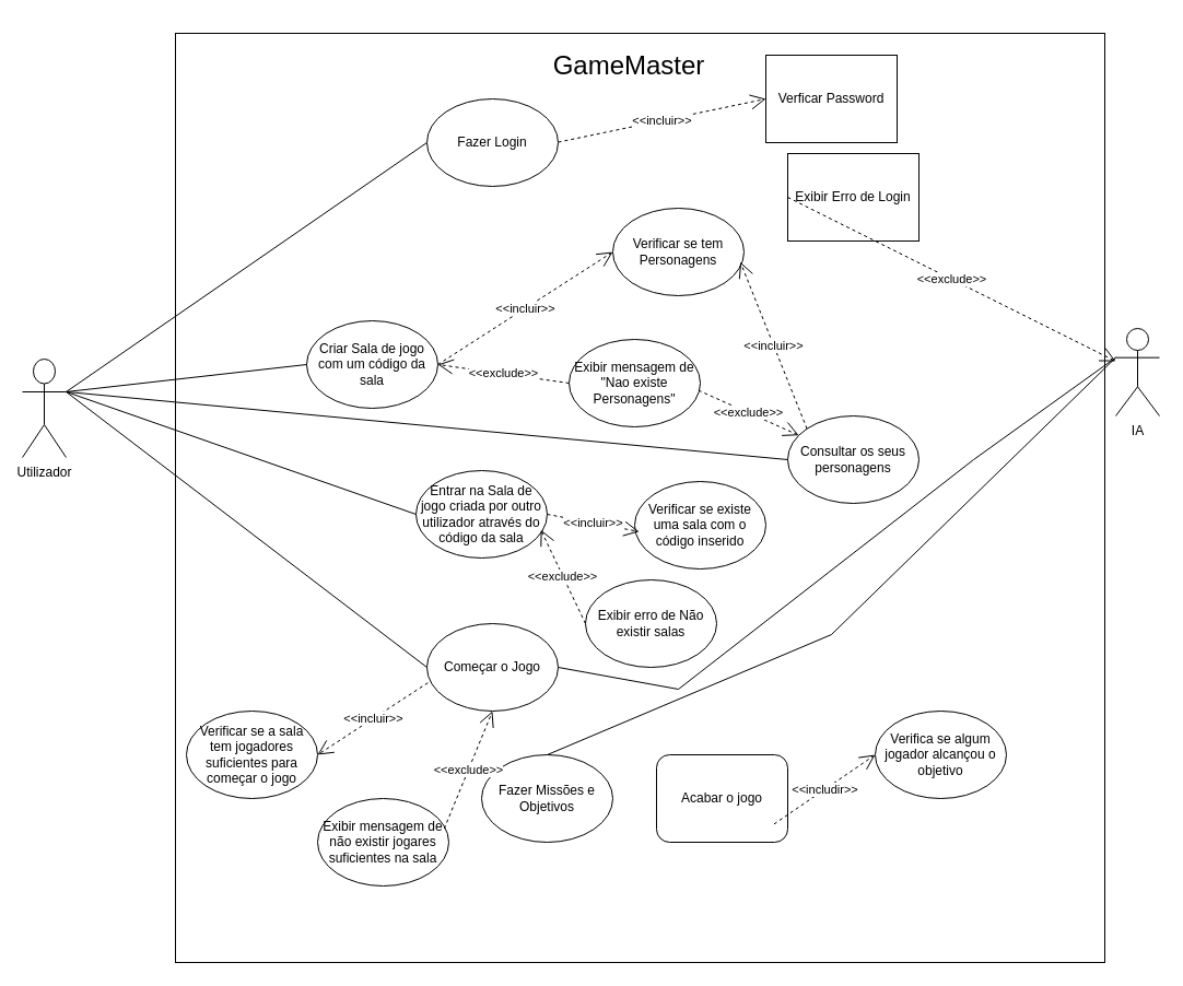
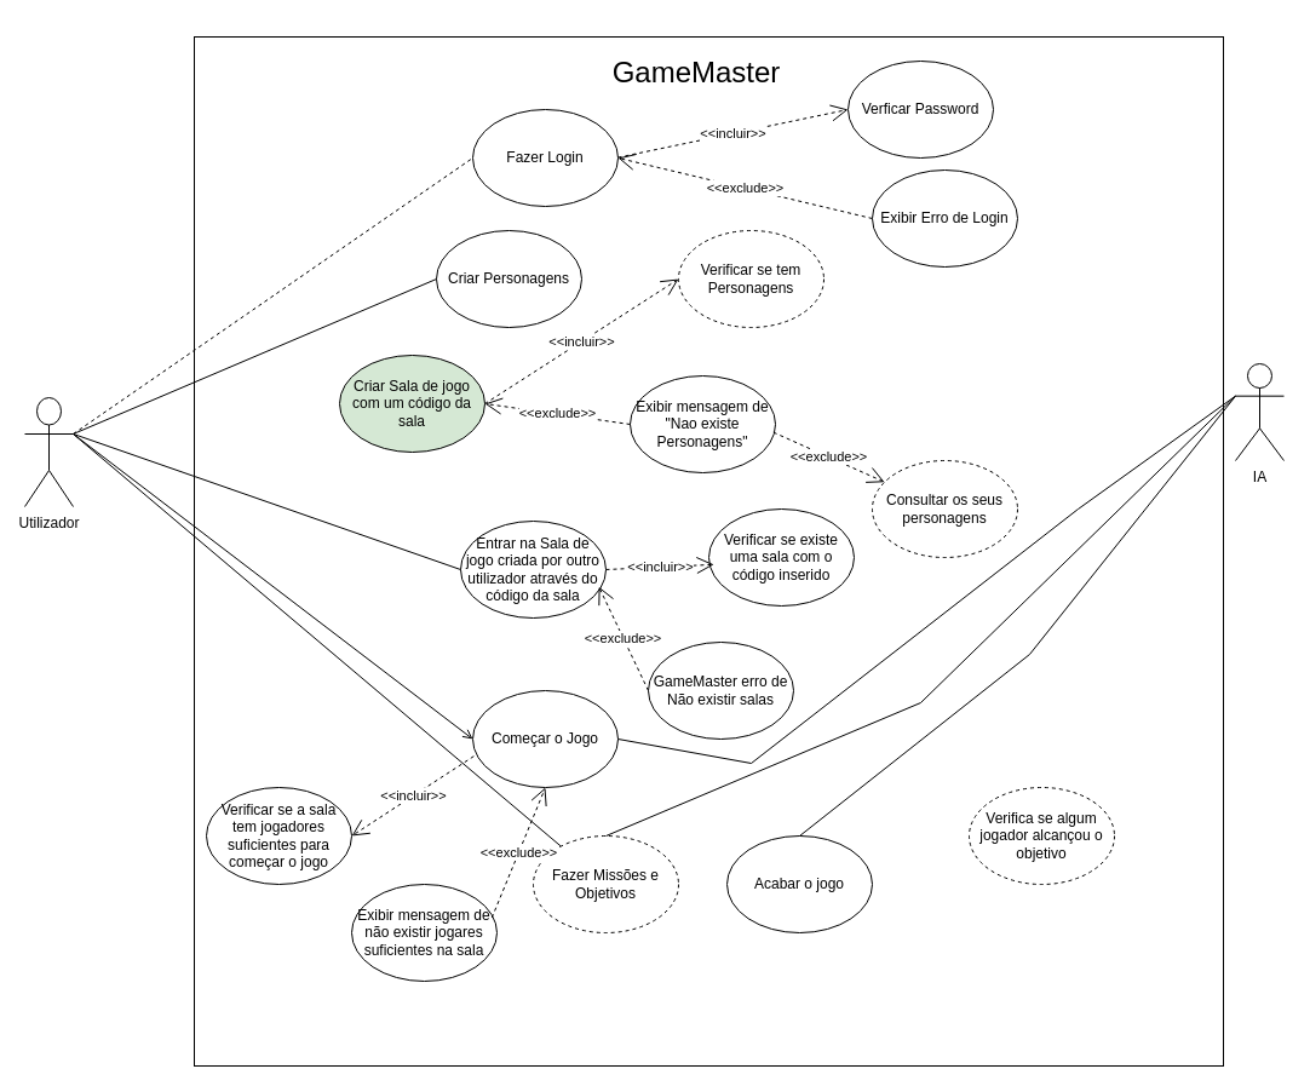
- <mxCell id="20" value="Verficar Password" style="whiteSpace=wrap;html=1;rounded=0;" vertex="1" parent="1"><mxGeometry x="700" y="50" width="120" height="80" as="geometry" /></mxCell>
+ <mxCell id="20" value="Verficar Password" style="ellipse;whiteSpace=wrap;html=1;" vertex="1" parent="1"><mxGeometry x="700" y="50" width="120" height="80" as="geometry" /></mxCell>
- <mxCell id="21" value="Exibir Erro de Login" style="whiteSpace=wrap;html=1;rounded=0;" vertex="1" parent="1"><mxGeometry x="720" y="140" width="120" height="80" as="geometry" /></mxCell>
+ <mxCell id="21" value="Exibir Erro de Login" style="ellipse;whiteSpace=wrap;html=1;" vertex="1" parent="1"><mxGeometry x="720" y="140" width="120" height="80" as="geometry" /></mxCell>
+ <mxCell id="6" value="Criar Personagens" style="ellipse;whiteSpace=wrap;html=1;" vertex="1" parent="1"><mxGeometry x="360" y="190" width="120" height="80" as="geometry" /></mxCell>
- <mxCell id="22" value="Verificar se tem Personagens" style="ellipse;whiteSpace=wrap;html=1;" vertex="1" parent="1"><mxGeometry x="560" y="190" width="120" height="80" as="geometry" /></mxCell>
+ <mxCell id="22" value="Verificar se tem Personagens" style="ellipse;whiteSpace=wrap;html=1;dashed=1;" vertex="1" parent="1"><mxGeometry x="560" y="190" width="120" height="80" as="geometry" /></mxCell>
- <mxCell id="11" value="" style="endArrow=none;html=1;rounded=0;entryX=0;entryY=0.5;entryDx=0;entryDy=0;exitX=1;exitY=0.333;exitDx=0;exitDy=0;exitPerimeter=0;" edge="1" parent="1" source="3" target="5"><mxGeometry width="50" height="50" relative="1" as="geometry"><mxPoint x="120" y="160" as="sourcePoint" /><mxPoint x="170" y="110" as="targetPoint" /></mxGeometry></mxCell>
+ <mxCell id="11" value="" style="endArrow=none;html=1;rounded=0;entryX=0;entryY=0.5;entryDx=0;entryDy=0;exitX=1;exitY=0.333;exitDx=0;exitDy=0;exitPerimeter=0;dashed=1;" edge="1" parent="1" source="3" target="5"><mxGeometry width="50" height="50" relative="1" as="geometry"><mxPoint x="120" y="160" as="sourcePoint" /><mxPoint x="170" y="110" as="targetPoint" /></mxGeometry></mxCell>
- <mxCell id="29" value="&amp;lt;&amp;lt;exclude&amp;gt;&amp;gt;" style="endArrow=open;endSize=12;dashed=1;html=1;rounded=0;exitX=0;exitY=0.5;exitDx=0;exitDy=0;" edge="1" parent="1" source="21" target="4"><mxGeometry width="160" relative="1" as="geometry"><mxPoint x="500" y="380" as="sourcePoint" /><mxPoint x="660" y="380" as="targetPoint" /></mxGeometry></mxCell>
+ <mxCell id="29" value="&amp;lt;&amp;lt;exclude&amp;gt;&amp;gt;" style="endArrow=open;endSize=12;dashed=1;html=1;rounded=0;entryX=1;entryY=0.5;entryDx=0;entryDy=0;exitX=0;exitY=0.5;exitDx=0;exitDy=0;" edge="1" parent="1" source="21" target="5"><mxGeometry width="160" relative="1" as="geometry"><mxPoint x="500" y="380" as="sourcePoint" /><mxPoint x="660" y="380" as="targetPoint" /></mxGeometry></mxCell>
+ <mxCell id="12" value="" style="endArrow=none;html=1;rounded=0;entryX=0;entryY=0.5;entryDx=0;entryDy=0;exitX=1;exitY=0.333;exitDx=0;exitDy=0;exitPerimeter=0;" edge="1" parent="1" source="3" target="6"><mxGeometry width="50" height="50" relative="1" as="geometry"><mxPoint x="120" y="160" as="sourcePoint" /><mxPoint x="390" y="230" as="targetPoint" /></mxGeometry></mxCell>
- <mxCell id="39" value="&amp;lt;&amp;lt;incluir&amp;gt;&amp;gt;" style="endArrow=open;endSize=12;dashed=1;html=1;rounded=0;exitX=0;exitY=0;exitDx=0;exitDy=0;entryX=0.972;entryY=0.615;entryDx=0;entryDy=0;entryPerimeter=0;" edge="1" parent="1" source="14" target="22"><mxGeometry width="160" relative="1" as="geometry"><mxPoint x="400" y="340" as="sourcePoint" /><mxPoint x="560" y="340" as="targetPoint" /></mxGeometry></mxCell>
- <mxCell id="7" value="Criar Sala de jogo com um código da sala" style="ellipse;whiteSpace=wrap;html=1;" vertex="1" parent="1"><mxGeometry x="280" y="293" width="120" height="80" as="geometry" /></mxCell>
+ <mxCell id="7" value="Criar Sala de jogo com um código da sala" style="ellipse;whiteSpace=wrap;html=1;fillColor=#d5e8d4;" vertex="1" parent="1"><mxGeometry x="280" y="293" width="120" height="80" as="geometry" /></mxCell>
- <mxCell id="13" value="" style="endArrow=none;html=1;rounded=0;entryX=0;entryY=0.5;entryDx=0;entryDy=0;exitX=1;exitY=0.333;exitDx=0;exitDy=0;exitPerimeter=0;" edge="1" parent="1" source="3" target="7"><mxGeometry width="50" height="50" relative="1" as="geometry"><mxPoint x="120" y="235" as="sourcePoint" /><mxPoint x="390" y="305" as="targetPoint" /></mxGeometry></mxCell>
- <mxCell id="15" value="" style="endArrow=none;html=1;rounded=0;entryX=0;entryY=0.5;entryDx=0;entryDy=0;exitX=1;exitY=0.333;exitDx=0;exitDy=0;exitPerimeter=0;" edge="1" parent="1" source="3" target="14"><mxGeometry width="50" height="50" relative="1" as="geometry"><mxPoint x="120" y="230" as="sourcePoint" /><mxPoint x="390" y="423" as="targetPoint" /></mxGeometry></mxCell>
+ <mxCell id="15" value="" style="endArrow=none;html=1;rounded=0;exitX=1;exitY=0.333;exitDx=0;exitDy=0;exitPerimeter=0;" edge="1" parent="1" source="3" target="18"><mxGeometry width="50" height="50" relative="1" as="geometry"><mxPoint x="120" y="230" as="sourcePoint" /><mxPoint x="390" y="423" as="targetPoint" /></mxGeometry></mxCell>
- <mxCell id="14" value="Consultar os seus personagens" style="ellipse;whiteSpace=wrap;html=1;" vertex="1" parent="1"><mxGeometry x="720" y="380" width="120" height="80" as="geometry" /></mxCell>
+ <mxCell id="14" value="Consultar os seus personagens" style="ellipse;whiteSpace=wrap;html=1;dashed=1;" vertex="1" parent="1"><mxGeometry x="720" y="380" width="120" height="80" as="geometry" /></mxCell>
- <mxCell id="24" value="Verificar se existe uma sala com o código inserido" style="ellipse;whiteSpace=wrap;html=1;" vertex="1" parent="1"><mxGeometry x="580" y="440" width="120" height="80" as="geometry" /></mxCell>
+ <mxCell id="24" value="Verificar se existe uma sala com o código inserido" style="ellipse;whiteSpace=wrap;html=1;" vertex="1" parent="1"><mxGeometry x="585" y="420" width="120" height="80" as="geometry" /></mxCell>
+ <mxCell id="17" value="" style="endArrow=none;html=1;rounded=0;exitX=0.5;exitY=0;exitDx=0;exitDy=0;entryX=0;entryY=0.333;entryDx=0;entryDy=0;entryPerimeter=0;" edge="1" parent="1" source="10" target="4"><mxGeometry width="50" height="50" relative="1" as="geometry"><mxPoint x="740" y="310" as="sourcePoint" /><mxPoint x="790" y="260" as="targetPoint" /><Array as="points"><mxPoint x="850" y="540" /></Array></mxGeometry></mxCell>
- <mxCell id="25" value="Exibir erro de Não existir salas" style="ellipse;whiteSpace=wrap;html=1;" vertex="1" parent="1"><mxGeometry x="535" y="530" width="120" height="80" as="geometry" /></mxCell>
+ <mxCell id="25" value="GameMaster erro de Não existir salas" style="ellipse;whiteSpace=wrap;html=1;" vertex="1" parent="1"><mxGeometry x="535" y="530" width="120" height="80" as="geometry" /></mxCell>
- <mxCell id="16" value="" style="endArrow=none;html=1;rounded=0;entryX=0;entryY=0.5;entryDx=0;entryDy=0;exitX=1;exitY=0.333;exitDx=0;exitDy=0;exitPerimeter=0;" edge="1" parent="1" source="3" target="9"><mxGeometry width="50" height="50" relative="1" as="geometry"><mxPoint x="140" y="280" as="sourcePoint" /><mxPoint x="410" y="470" as="targetPoint" /></mxGeometry></mxCell>
+ <mxCell id="16" value="" style="endArrow=open;html=1;rounded=0;entryX=0;entryY=0.5;entryDx=0;entryDy=0;exitX=1;exitY=0.333;exitDx=0;exitDy=0;exitPerimeter=0;" edge="1" parent="1" source="3" target="9"><mxGeometry width="50" height="50" relative="1" as="geometry"><mxPoint x="140" y="280" as="sourcePoint" /><mxPoint x="410" y="470" as="targetPoint" /></mxGeometry></mxCell>
- <mxCell id="36" value="Verifica se algum jogador alcançou o objetivo" style="ellipse;whiteSpace=wrap;html=1;" vertex="1" parent="1"><mxGeometry x="800" y="650" width="120" height="80" as="geometry" /></mxCell>
+ <mxCell id="36" value="Verifica se algum jogador alcançou o objetivo" style="ellipse;whiteSpace=wrap;html=1;dashed=1;" vertex="1" parent="1"><mxGeometry x="800" y="650" width="120" height="80" as="geometry" /></mxCell>
- <mxCell id="37" value="&amp;lt;&amp;lt;includir&amp;gt;&amp;gt;" style="endArrow=open;endSize=12;dashed=1;html=1;rounded=0;exitX=0.896;exitY=0.792;exitDx=0;exitDy=0;exitPerimeter=0;entryX=0;entryY=0.5;entryDx=0;entryDy=0;" edge="1" parent="1" source="10" target="36"><mxGeometry width="160" relative="1" as="geometry"><mxPoint x="680" y="600" as="sourcePoint" /><mxPoint x="840" y="600" as="targetPoint" /></mxGeometry></mxCell>
- <mxCell id="18" value="Fazer Missões e Objetivos" style="ellipse;whiteSpace=wrap;html=1;" vertex="1" parent="1"><mxGeometry x="440" y="690" width="120" height="80" as="geometry" /></mxCell>
+ <mxCell id="18" value="Fazer Missões e Objetivos" style="ellipse;whiteSpace=wrap;html=1;dashed=1;" vertex="1" parent="1"><mxGeometry x="440" y="690" width="120" height="80" as="geometry" /></mxCell>
- <mxCell id="10" value="Acabar o jogo" style="whiteSpace=wrap;html=1;rounded=1;" vertex="1" parent="1"><mxGeometry x="600" y="690" width="120" height="80" as="geometry" /></mxCell>
+ <mxCell id="10" value="Acabar o jogo" style="ellipse;whiteSpace=wrap;html=1;" vertex="1" parent="1"><mxGeometry x="600" y="690" width="120" height="80" as="geometry" /></mxCell>
